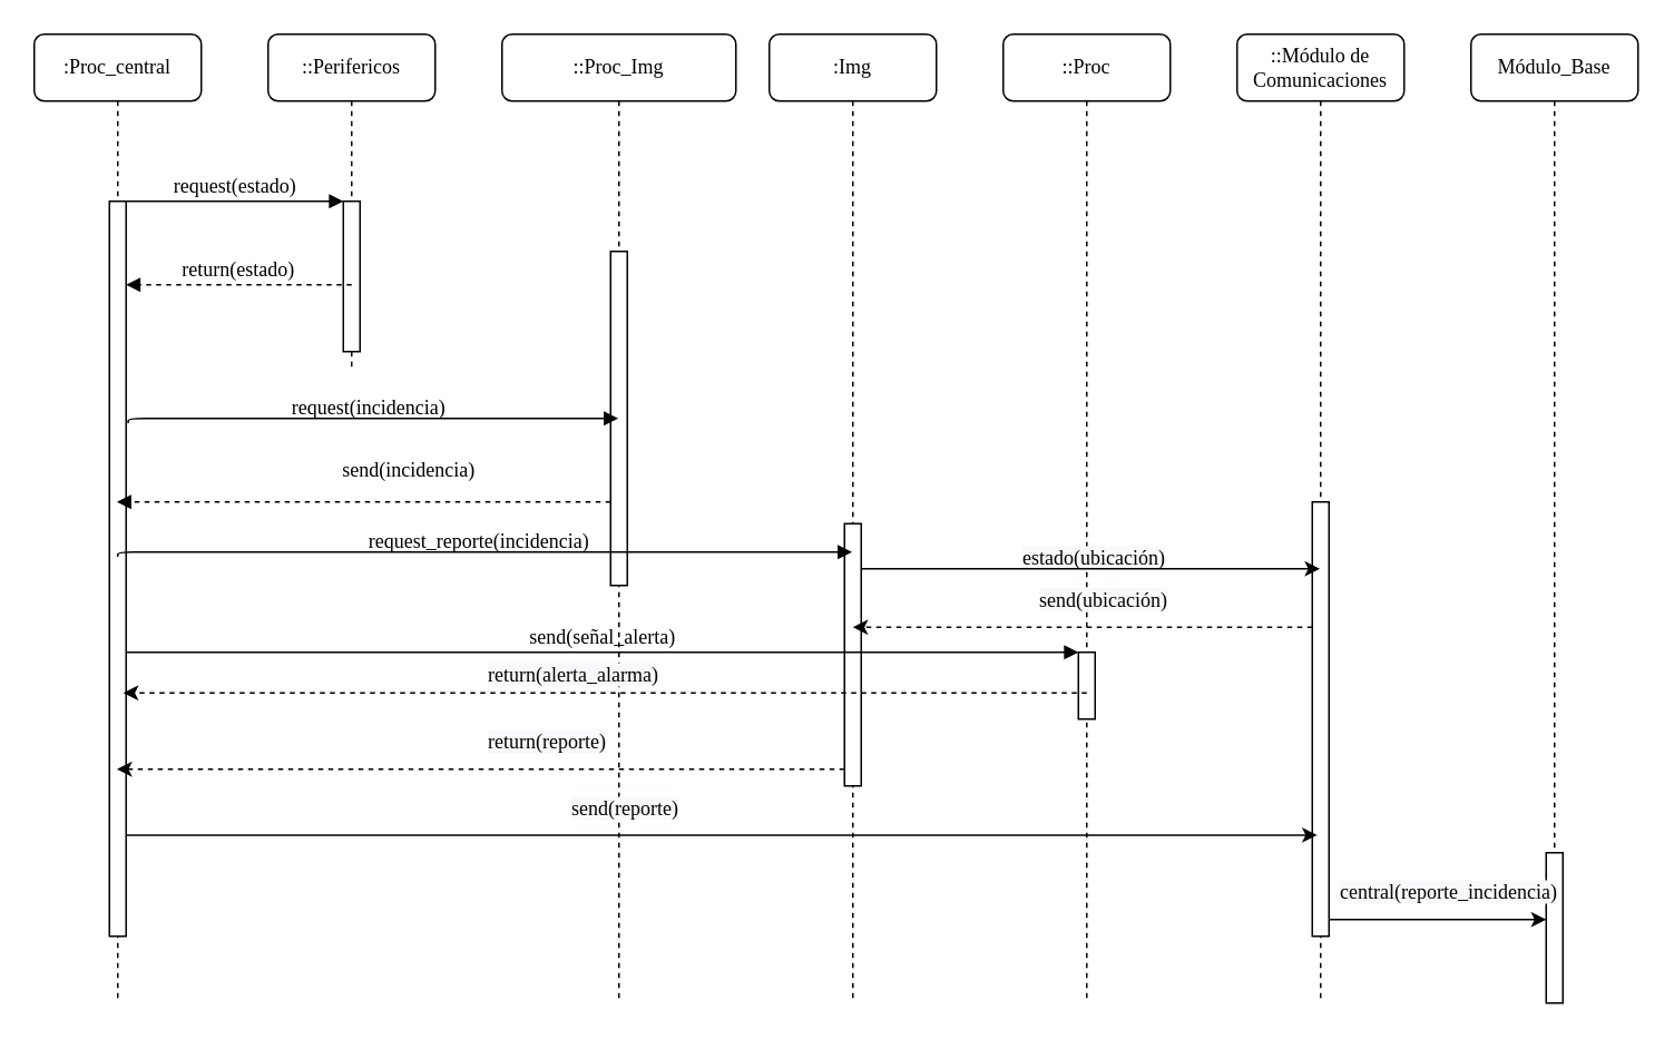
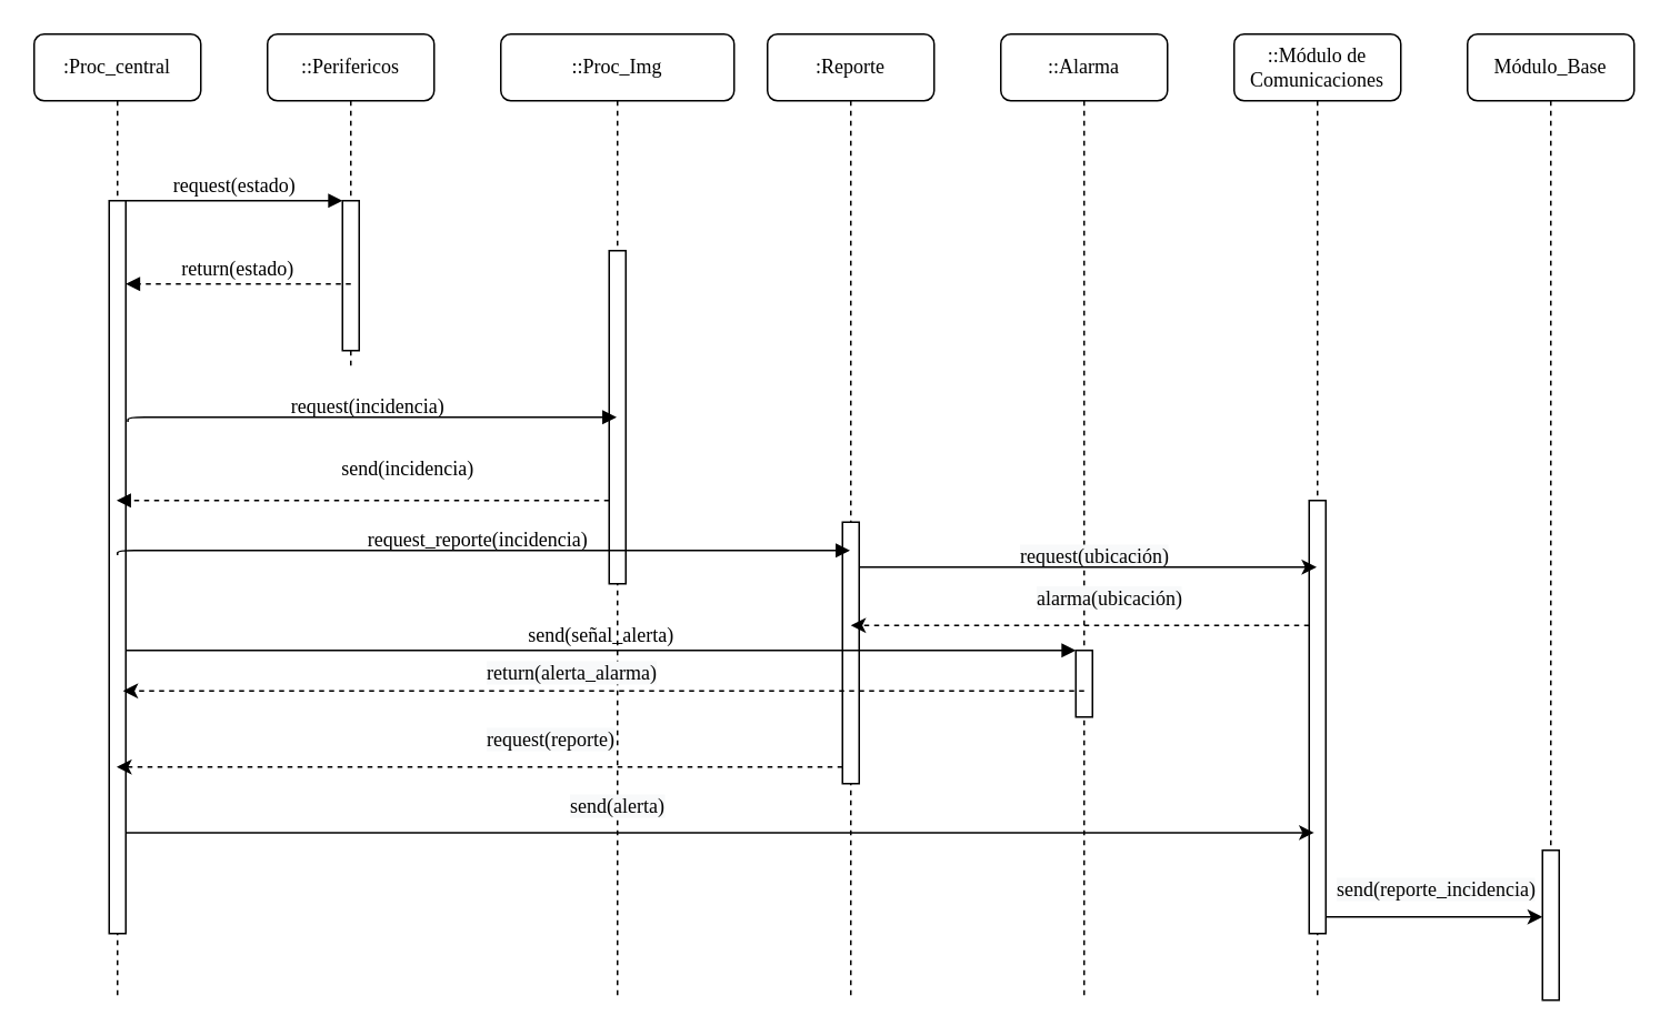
- <mxCell id="9" value=":Img" style="shape=umlLifeline;perimeter=lifelinePerimeter;whiteSpace=wrap;html=1;container=1;collapsible=0;recursiveResize=0;outlineConnect=0;rounded=1;shadow=0;comic=0;labelBackgroundColor=none;strokeWidth=1;fontFamily=Verdana;fontSize=12;align=center;" parent="1" vertex="1"><mxGeometry x="460" y="20" width="100" height="580" as="geometry" /></mxCell>
+ <mxCell id="9" value=":Reporte" style="shape=umlLifeline;perimeter=lifelinePerimeter;whiteSpace=wrap;html=1;container=1;collapsible=0;recursiveResize=0;outlineConnect=0;rounded=1;shadow=0;comic=0;labelBackgroundColor=none;strokeWidth=1;fontFamily=Verdana;fontSize=12;align=center;" parent="1" vertex="1"><mxGeometry x="460" y="20" width="100" height="580" as="geometry" /></mxCell>
- <mxCell id="11" value="::Proc" style="shape=umlLifeline;perimeter=lifelinePerimeter;whiteSpace=wrap;html=1;container=1;collapsible=0;recursiveResize=0;outlineConnect=0;rounded=1;shadow=0;comic=0;labelBackgroundColor=none;strokeWidth=1;fontFamily=Verdana;fontSize=12;align=center;" parent="1" vertex="1"><mxGeometry x="600" y="20" width="100" height="580" as="geometry" /></mxCell>
+ <mxCell id="11" value="::Alarma" style="shape=umlLifeline;perimeter=lifelinePerimeter;whiteSpace=wrap;html=1;container=1;collapsible=0;recursiveResize=0;outlineConnect=0;rounded=1;shadow=0;comic=0;labelBackgroundColor=none;strokeWidth=1;fontFamily=Verdana;fontSize=12;align=center;" parent="1" vertex="1"><mxGeometry x="600" y="20" width="100" height="580" as="geometry" /></mxCell>
- <mxCell id="13" value="&lt;span style=&quot;color: rgb(0, 0, 0); font-family: Verdana; font-size: 12px; font-style: normal; font-variant-ligatures: normal; font-variant-caps: normal; font-weight: 400; letter-spacing: normal; orphans: 2; text-align: center; text-indent: 0px; text-transform: none; widows: 2; word-spacing: 0px; -webkit-text-stroke-width: 0px; background-color: rgb(248, 249, 250); text-decoration-thickness: initial; text-decoration-style: initial; text-decoration-color: initial; float: none; display: inline !important;&quot;&gt;estado(ubicación)&lt;/span&gt;" style="text;whiteSpace=wrap;html=1;fontSize=10;" parent="11" vertex="1"><mxGeometry x="10" y="300" width="150" height="40" as="geometry" /></mxCell>
+ <mxCell id="13" value="&lt;span style=&quot;color: rgb(0, 0, 0); font-family: Verdana; font-size: 12px; font-style: normal; font-variant-ligatures: normal; font-variant-caps: normal; font-weight: 400; letter-spacing: normal; orphans: 2; text-align: center; text-indent: 0px; text-transform: none; widows: 2; word-spacing: 0px; -webkit-text-stroke-width: 0px; background-color: rgb(248, 249, 250); text-decoration-thickness: initial; text-decoration-style: initial; text-decoration-color: initial; float: none; display: inline !important;&quot;&gt;request(ubicación)&lt;/span&gt;" style="text;whiteSpace=wrap;html=1;fontSize=10;" parent="11" vertex="1"><mxGeometry x="10" y="300" width="150" height="40" as="geometry" /></mxCell>
- <mxCell id="28" value="&lt;span style=&quot;color: rgb(0, 0, 0); font-family: Verdana; font-size: 12px; font-style: normal; font-variant-ligatures: normal; font-variant-caps: normal; font-weight: 400; letter-spacing: normal; orphans: 2; text-align: center; text-indent: 0px; text-transform: none; widows: 2; word-spacing: 0px; -webkit-text-stroke-width: 0px; background-color: rgb(248, 249, 250); text-decoration-thickness: initial; text-decoration-style: initial; text-decoration-color: initial; float: none; display: inline !important;&quot;&gt;send(ubicación)&lt;/span&gt;" style="text;whiteSpace=wrap;html=1;fontSize=10;" parent="1" vertex="1"><mxGeometry x="620" y="345" width="150" height="40" as="geometry" /></mxCell>
+ <mxCell id="28" value="&lt;span style=&quot;color: rgb(0, 0, 0); font-family: Verdana; font-size: 12px; font-style: normal; font-variant-ligatures: normal; font-variant-caps: normal; font-weight: 400; letter-spacing: normal; orphans: 2; text-align: center; text-indent: 0px; text-transform: none; widows: 2; word-spacing: 0px; -webkit-text-stroke-width: 0px; background-color: rgb(248, 249, 250); text-decoration-thickness: initial; text-decoration-style: initial; text-decoration-color: initial; float: none; display: inline !important;&quot;&gt;alarma(ubicación)&lt;/span&gt;" style="text;whiteSpace=wrap;html=1;fontSize=10;" parent="1" vertex="1"><mxGeometry x="620" y="345" width="150" height="40" as="geometry" /></mxCell>
- <mxCell id="7" value="&lt;span style=&quot;color: rgb(0, 0, 0); font-family: Verdana; font-size: 12px; font-style: normal; font-variant-ligatures: normal; font-variant-caps: normal; font-weight: 400; letter-spacing: normal; orphans: 2; text-align: center; text-indent: 0px; text-transform: none; widows: 2; word-spacing: 0px; -webkit-text-stroke-width: 0px; background-color: rgb(248, 249, 250); text-decoration-thickness: initial; text-decoration-style: initial; text-decoration-color: initial; float: none; display: inline !important;&quot;&gt;return(reporte)&lt;/span&gt;" style="text;whiteSpace=wrap;html=1;fontSize=10;" parent="4" vertex="1"><mxGeometry x="-10" y="410" width="150" height="40" as="geometry" /></mxCell>
+ <mxCell id="7" value="&lt;span style=&quot;color: rgb(0, 0, 0); font-family: Verdana; font-size: 12px; font-style: normal; font-variant-ligatures: normal; font-variant-caps: normal; font-weight: 400; letter-spacing: normal; orphans: 2; text-align: center; text-indent: 0px; text-transform: none; widows: 2; word-spacing: 0px; -webkit-text-stroke-width: 0px; background-color: rgb(248, 249, 250); text-decoration-thickness: initial; text-decoration-style: initial; text-decoration-color: initial; float: none; display: inline !important;&quot;&gt;request(reporte)&lt;/span&gt;" style="text;whiteSpace=wrap;html=1;fontSize=10;" parent="4" vertex="1"><mxGeometry x="-10" y="410" width="150" height="40" as="geometry" /></mxCell>
- <mxCell id="8" value="&lt;span style=&quot;color: rgb(0, 0, 0); font-family: Verdana; font-size: 12px; font-style: normal; font-variant-ligatures: normal; font-variant-caps: normal; font-weight: 400; letter-spacing: normal; orphans: 2; text-align: center; text-indent: 0px; text-transform: none; widows: 2; word-spacing: 0px; -webkit-text-stroke-width: 0px; background-color: rgb(248, 249, 250); text-decoration-thickness: initial; text-decoration-style: initial; text-decoration-color: initial; float: none; display: inline !important;&quot;&gt;send(reporte)&lt;/span&gt;" style="text;whiteSpace=wrap;html=1;fontSize=10;" parent="4" vertex="1"><mxGeometry x="40" y="450" width="150" height="40" as="geometry" /></mxCell>
+ <mxCell id="8" value="&lt;span style=&quot;color: rgb(0, 0, 0); font-family: Verdana; font-size: 12px; font-style: normal; font-variant-ligatures: normal; font-variant-caps: normal; font-weight: 400; letter-spacing: normal; orphans: 2; text-align: center; text-indent: 0px; text-transform: none; widows: 2; word-spacing: 0px; -webkit-text-stroke-width: 0px; background-color: rgb(248, 249, 250); text-decoration-thickness: initial; text-decoration-style: initial; text-decoration-color: initial; float: none; display: inline !important;&quot;&gt;send(alerta)&lt;/span&gt;" style="text;whiteSpace=wrap;html=1;fontSize=10;" parent="4" vertex="1"><mxGeometry x="40" y="450" width="150" height="40" as="geometry" /></mxCell>
- <mxCell id="33" value="&lt;span style=&quot;color: rgb(0, 0, 0); font-family: Verdana; font-size: 12px; font-style: normal; font-variant-ligatures: normal; font-variant-caps: normal; font-weight: 400; letter-spacing: normal; orphans: 2; text-align: center; text-indent: 0px; text-transform: none; widows: 2; word-spacing: 0px; -webkit-text-stroke-width: 0px; background-color: rgb(248, 249, 250); text-decoration-thickness: initial; text-decoration-style: initial; text-decoration-color: initial; float: none; display: inline !important;&quot;&gt;central(reporte_incidencia)&lt;/span&gt;" style="text;whiteSpace=wrap;html=1;fontSize=10;" parent="1" vertex="1"><mxGeometry x="800" y="520" width="150" height="40" as="geometry" /></mxCell>
+ <mxCell id="33" value="&lt;span style=&quot;color: rgb(0, 0, 0); font-family: Verdana; font-size: 12px; font-style: normal; font-variant-ligatures: normal; font-variant-caps: normal; font-weight: 400; letter-spacing: normal; orphans: 2; text-align: center; text-indent: 0px; text-transform: none; widows: 2; word-spacing: 0px; -webkit-text-stroke-width: 0px; background-color: rgb(248, 249, 250); text-decoration-thickness: initial; text-decoration-style: initial; text-decoration-color: initial; float: none; display: inline !important;&quot;&gt;send(reporte_incidencia)&lt;/span&gt;" style="text;whiteSpace=wrap;html=1;fontSize=10;" parent="1" vertex="1"><mxGeometry x="800" y="520" width="150" height="40" as="geometry" /></mxCell>
